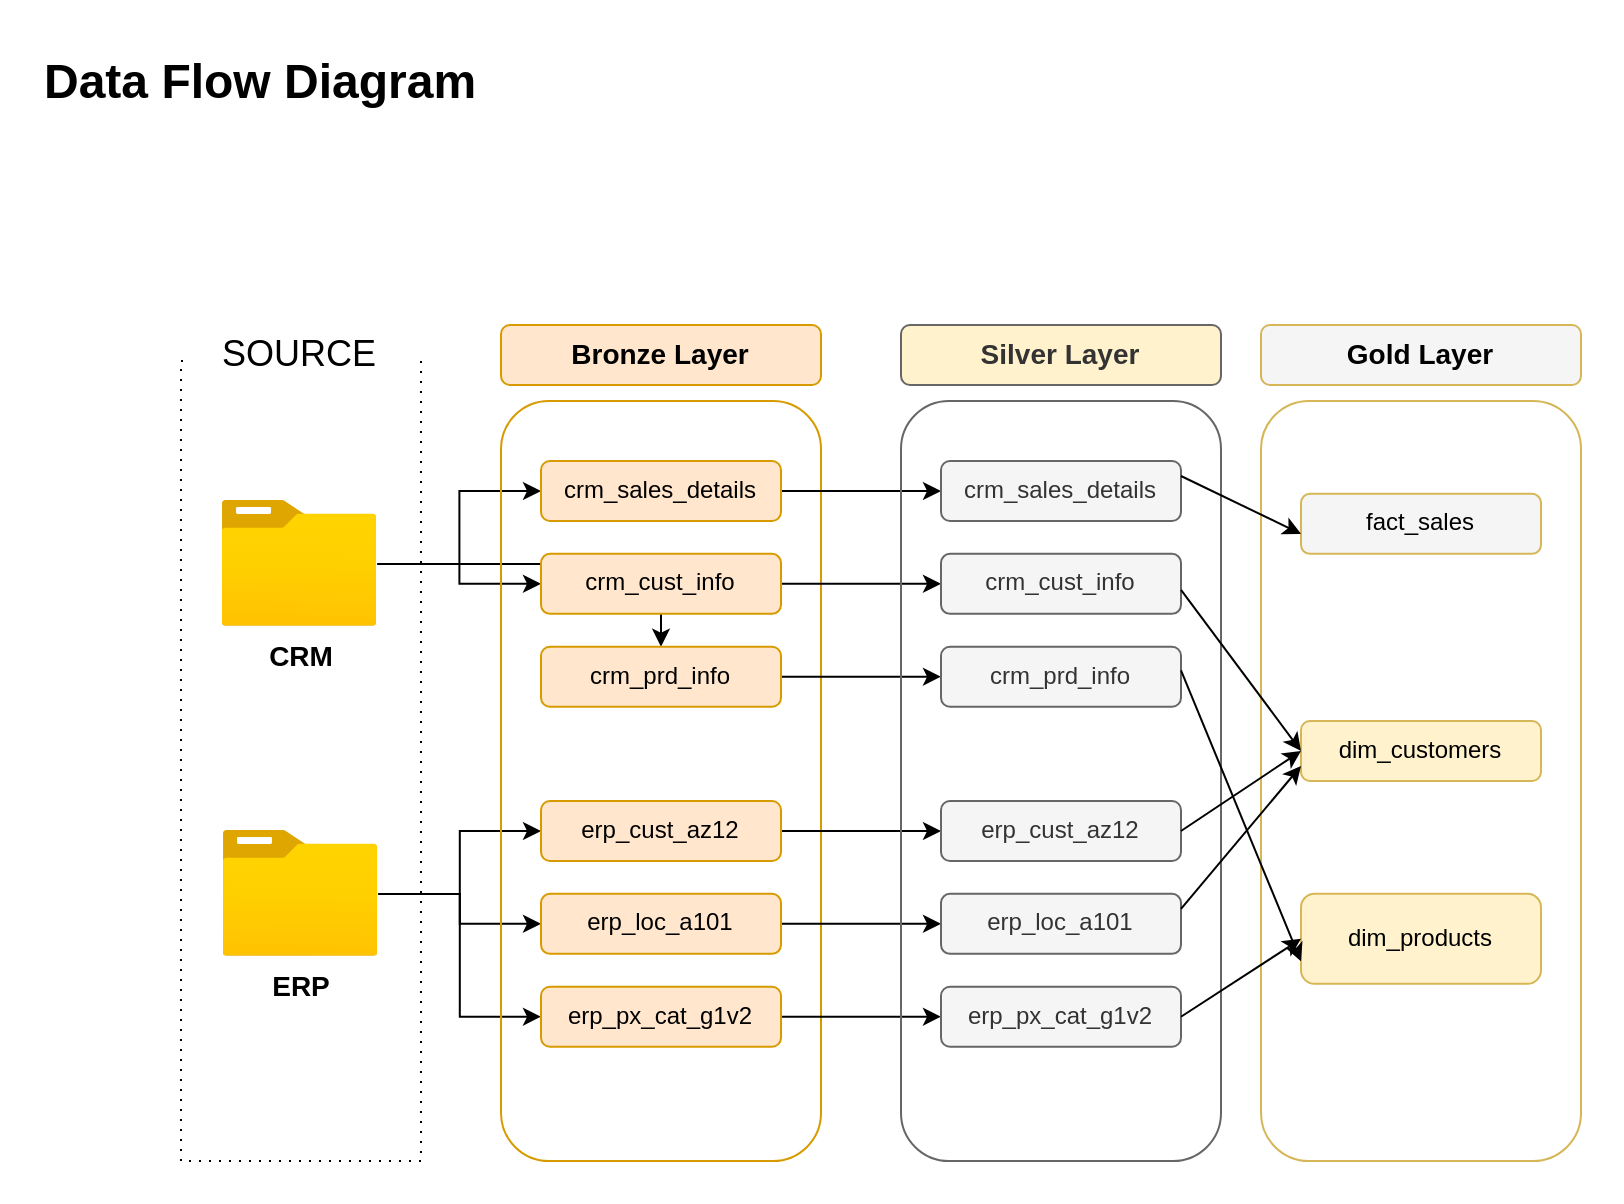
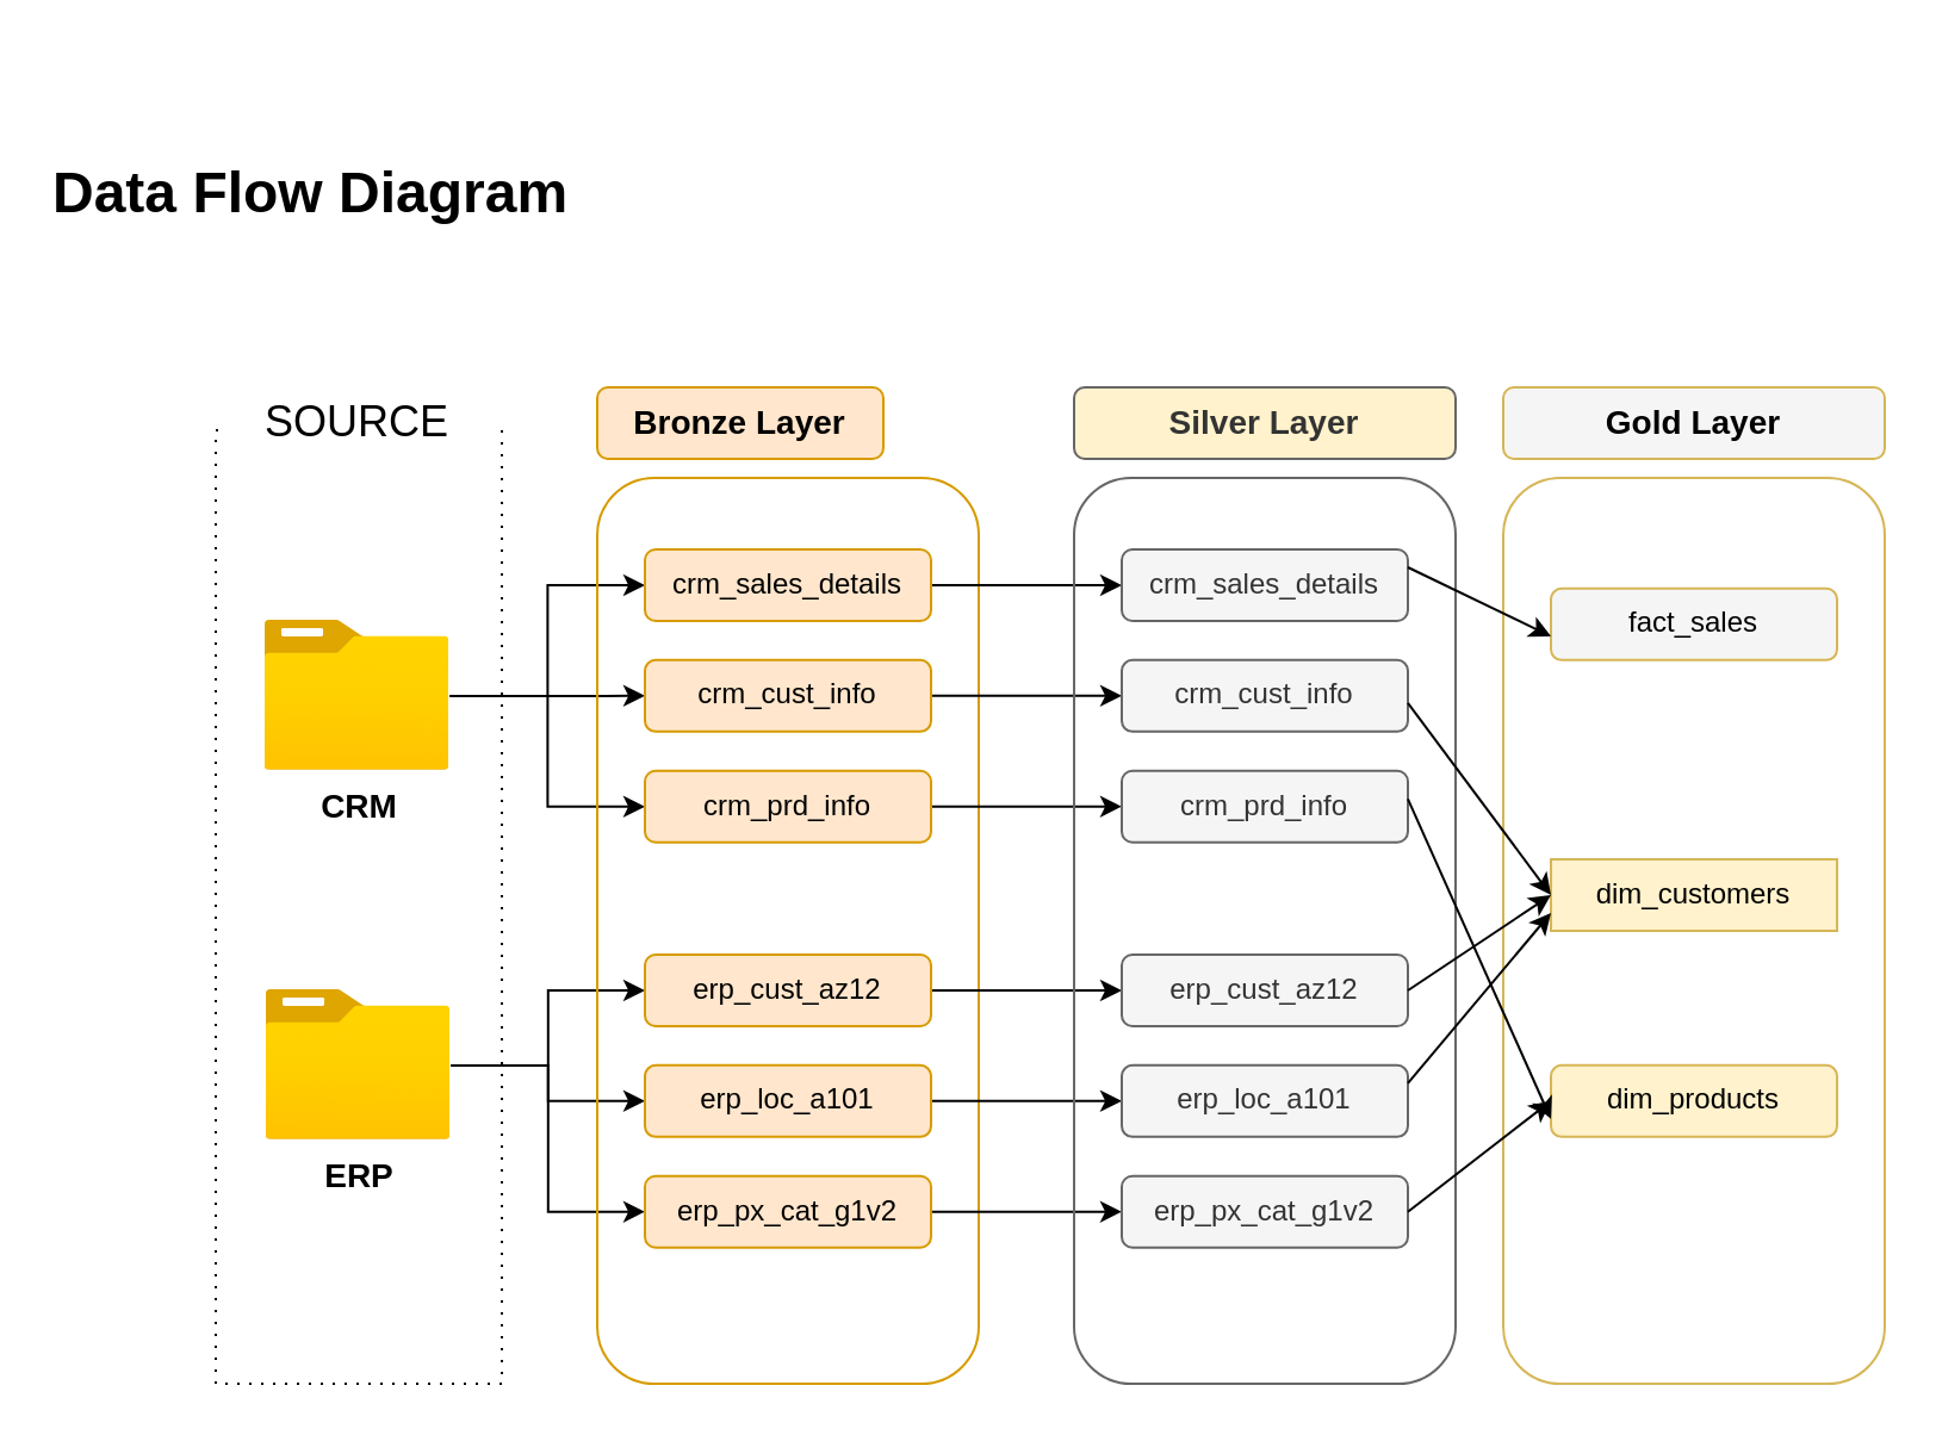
- <mxCell id="4" value="&lt;b&gt;&lt;font style=&quot;font-size: 24px;&quot; face=&quot;Helvetica&quot;&gt;Data Flow Diagram&lt;/font&gt;&lt;/b&gt;" style="text;html=1;whiteSpace=wrap;overflow=hidden;rounded=0;" parent="1" vertex="1"><mxGeometry x="20" width="360" height="40" as="geometry" y="20" /></mxCell>
+ <mxCell id="4" value="&lt;b&gt;&lt;font style=&quot;font-size: 24px;&quot; face=&quot;Helvetica&quot;&gt;Data Flow Diagram&lt;/font&gt;&lt;/b&gt;" style="text;html=1;whiteSpace=wrap;overflow=hidden;rounded=0;" parent="1" vertex="1"><mxGeometry x="20" y="60" width="360" height="40" as="geometry" /></mxCell>
- <mxCell id="13" value="&lt;b&gt;&lt;font style=&quot;font-size: 14px;&quot;&gt;Bronze Layer&lt;/font&gt;&lt;/b&gt;" style="rounded=1;whiteSpace=wrap;html=1;fillColor=#ffe6cc;strokeColor=#d79b00;" parent="1" vertex="1"><mxGeometry x="250" y="162" width="160" height="30" as="geometry" /></mxCell>
+ <mxCell id="13" value="&lt;b&gt;&lt;font style=&quot;font-size: 14px;&quot;&gt;Bronze Layer&lt;/font&gt;&lt;/b&gt;" style="rounded=1;whiteSpace=wrap;html=1;fillColor=#ffe6cc;strokeColor=#d79b00;" parent="1" vertex="1"><mxGeometry x="250" y="162" width="120" height="30" as="geometry" /></mxCell>
- <mxCell id="8" value="&lt;font style=&quot;font-size: 14px;&quot;&gt;&lt;b&gt;CRM&lt;/b&gt;&lt;/font&gt;" style="image;aspect=fixed;html=1;points=[];align=center;fontSize=12;image=img/lib/azure2/general/Folder_Blank.svg;" parent="1" vertex="1"><mxGeometry x="110.77" y="250" width="77.47" height="62.86" as="geometry" /></mxCell>
+ <mxCell id="8" value="&lt;font style=&quot;font-size: 14px;&quot;&gt;&lt;b&gt;CRM&lt;/b&gt;&lt;/font&gt;" style="image;aspect=fixed;html=1;points=[];align=center;fontSize=12;image=img/lib/azure2/general/Folder_Blank.svg;" parent="1" vertex="1"><mxGeometry x="110.77" y="260" width="77.47" height="62.86" as="geometry" /></mxCell>
- <mxCell id="38" value="dim_customers" style="rounded=1;whiteSpace=wrap;html=1;fillColor=#fff2cc;strokeColor=#d6b656;" vertex="1" parent="1"><mxGeometry x="650" y="360" width="120" height="30" as="geometry" /></mxCell>
+ <mxCell id="38" value="dim_customers" style="whiteSpace=wrap;html=1;fillColor=#fff2cc;strokeColor=#d6b656;rounded=0;" vertex="1" parent="1"><mxGeometry x="650" y="360" width="120" height="30" as="geometry" /></mxCell>
- <mxCell id="39" value="dim_products" style="rounded=1;whiteSpace=wrap;html=1;fillColor=#fff2cc;strokeColor=#d6b656;" vertex="1" parent="1"><mxGeometry x="650" y="446.43" width="120" height="45" as="geometry" /></mxCell>
+ <mxCell id="39" value="dim_products" style="rounded=1;whiteSpace=wrap;html=1;fillColor=#fff2cc;strokeColor=#d6b656;" vertex="1" parent="1"><mxGeometry x="650" y="446.43" width="120" height="30" as="geometry" /></mxCell>
